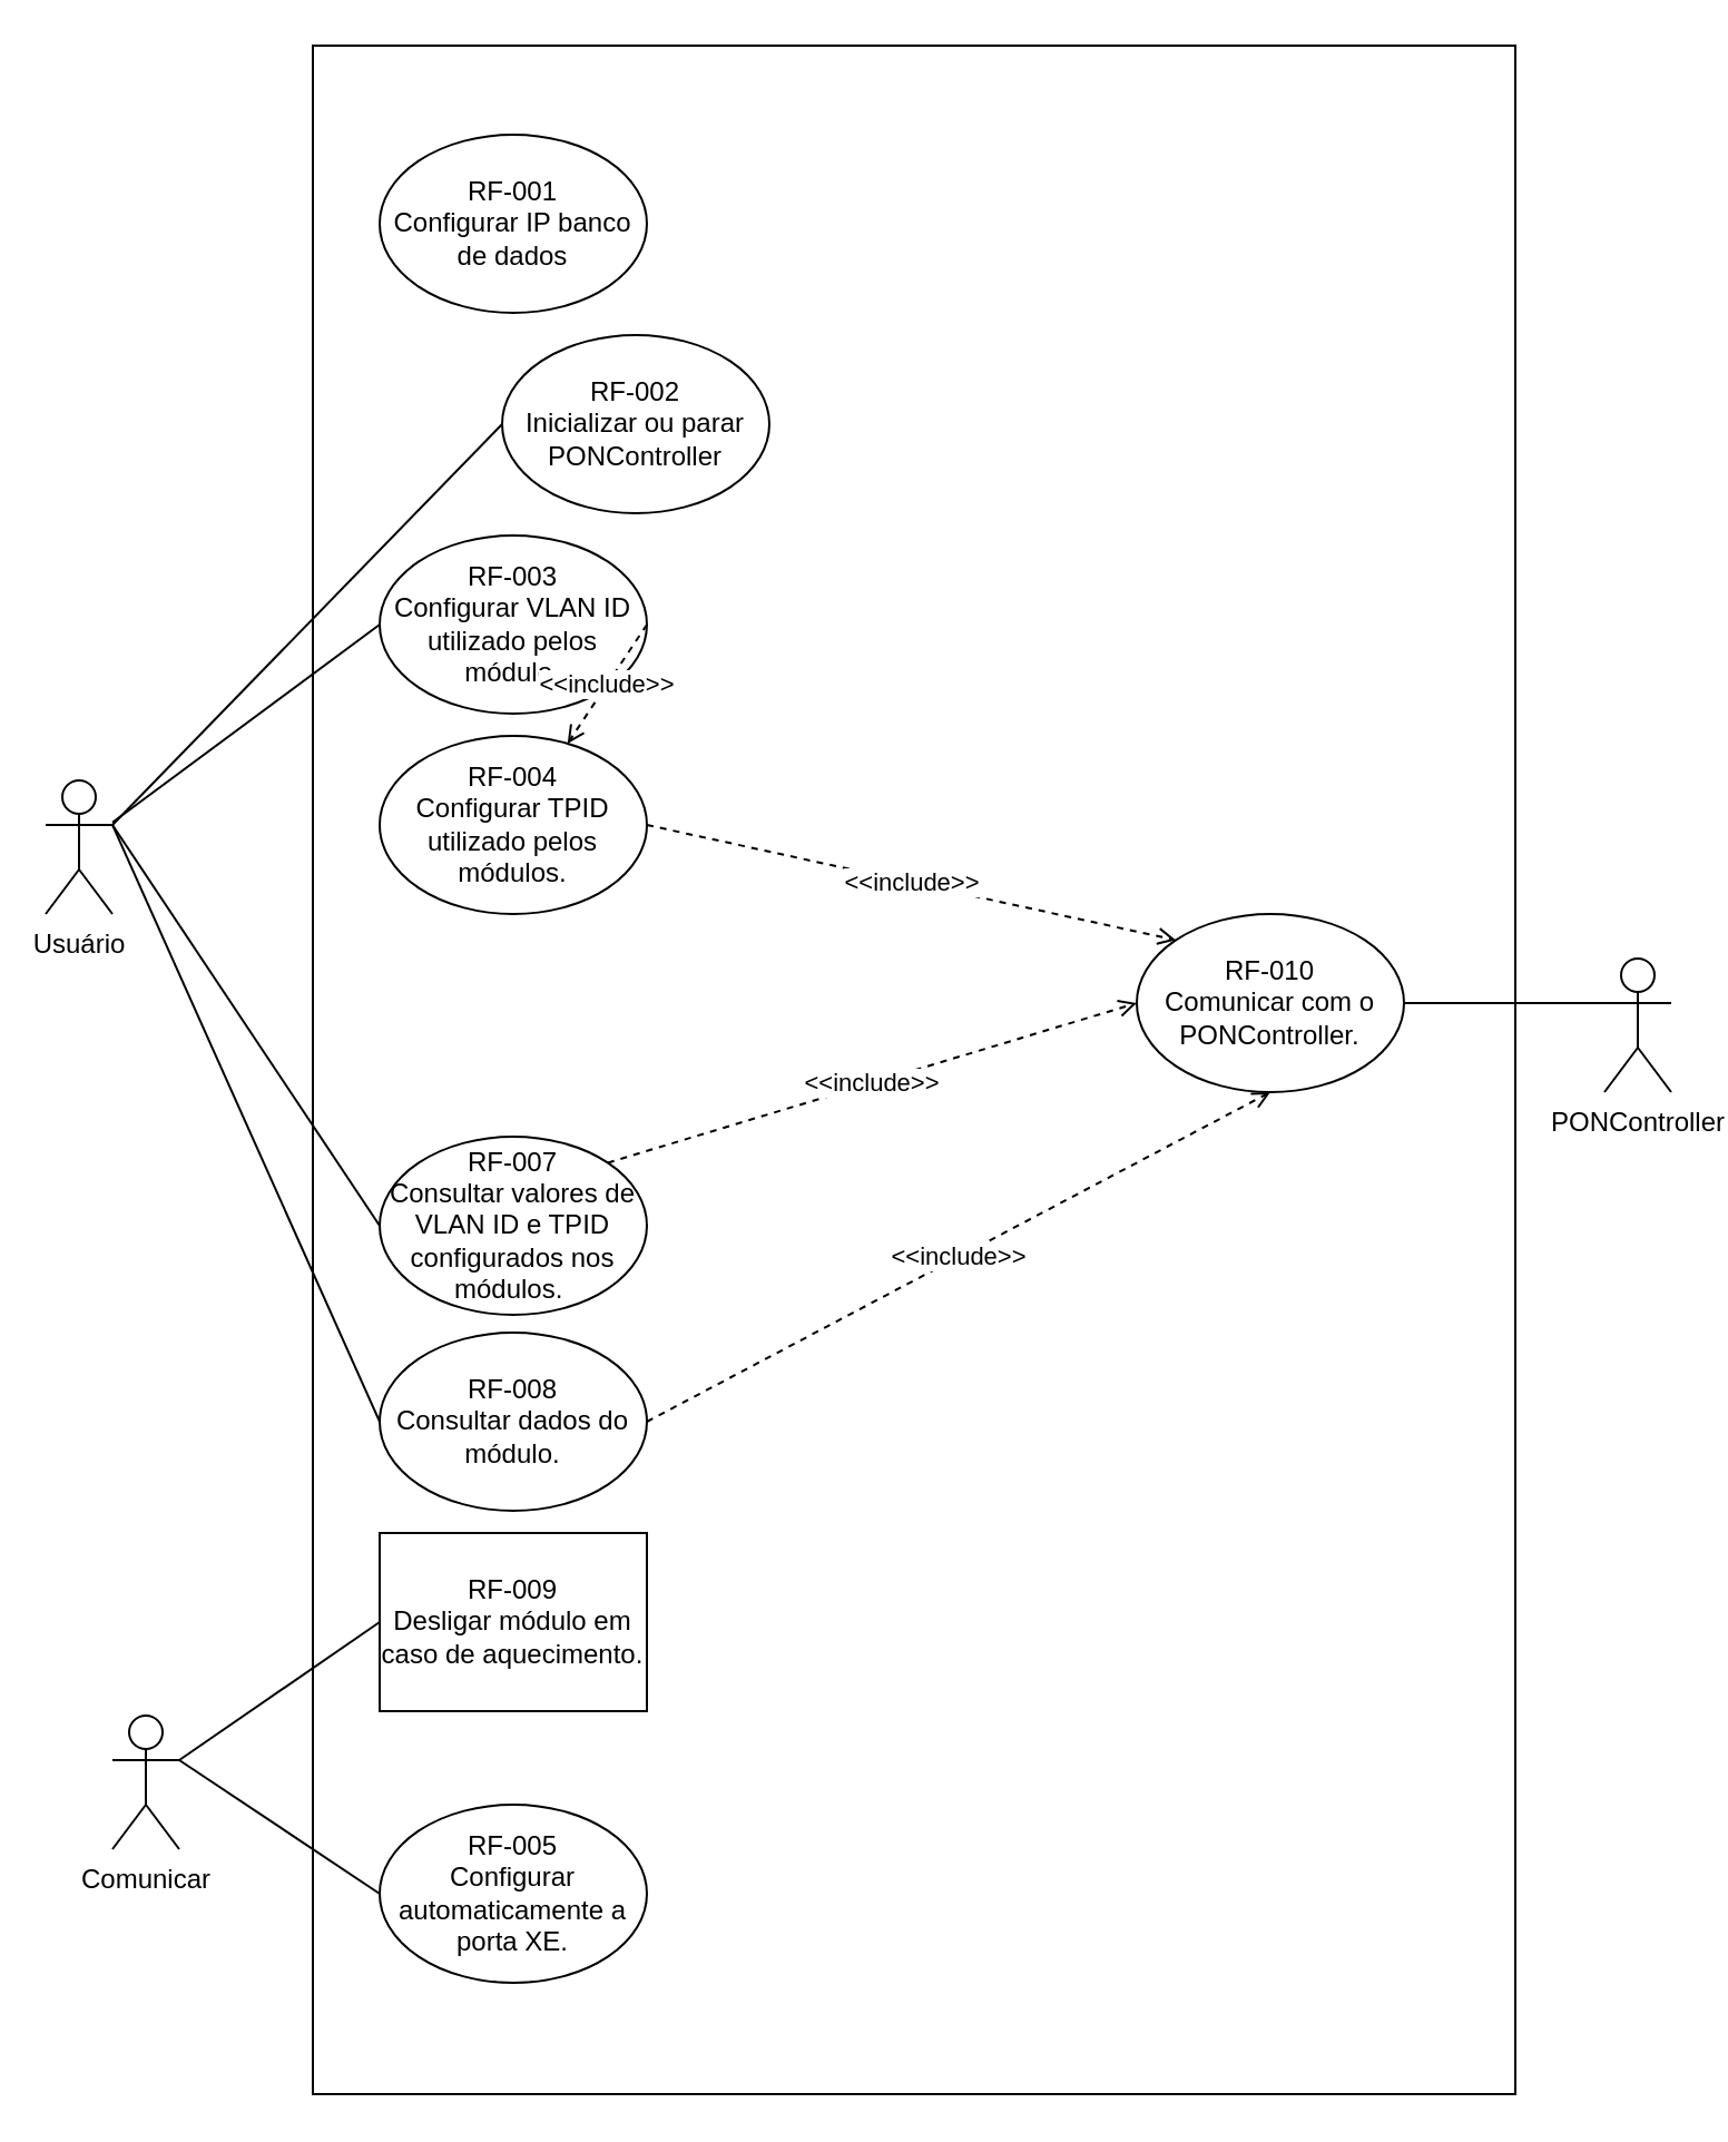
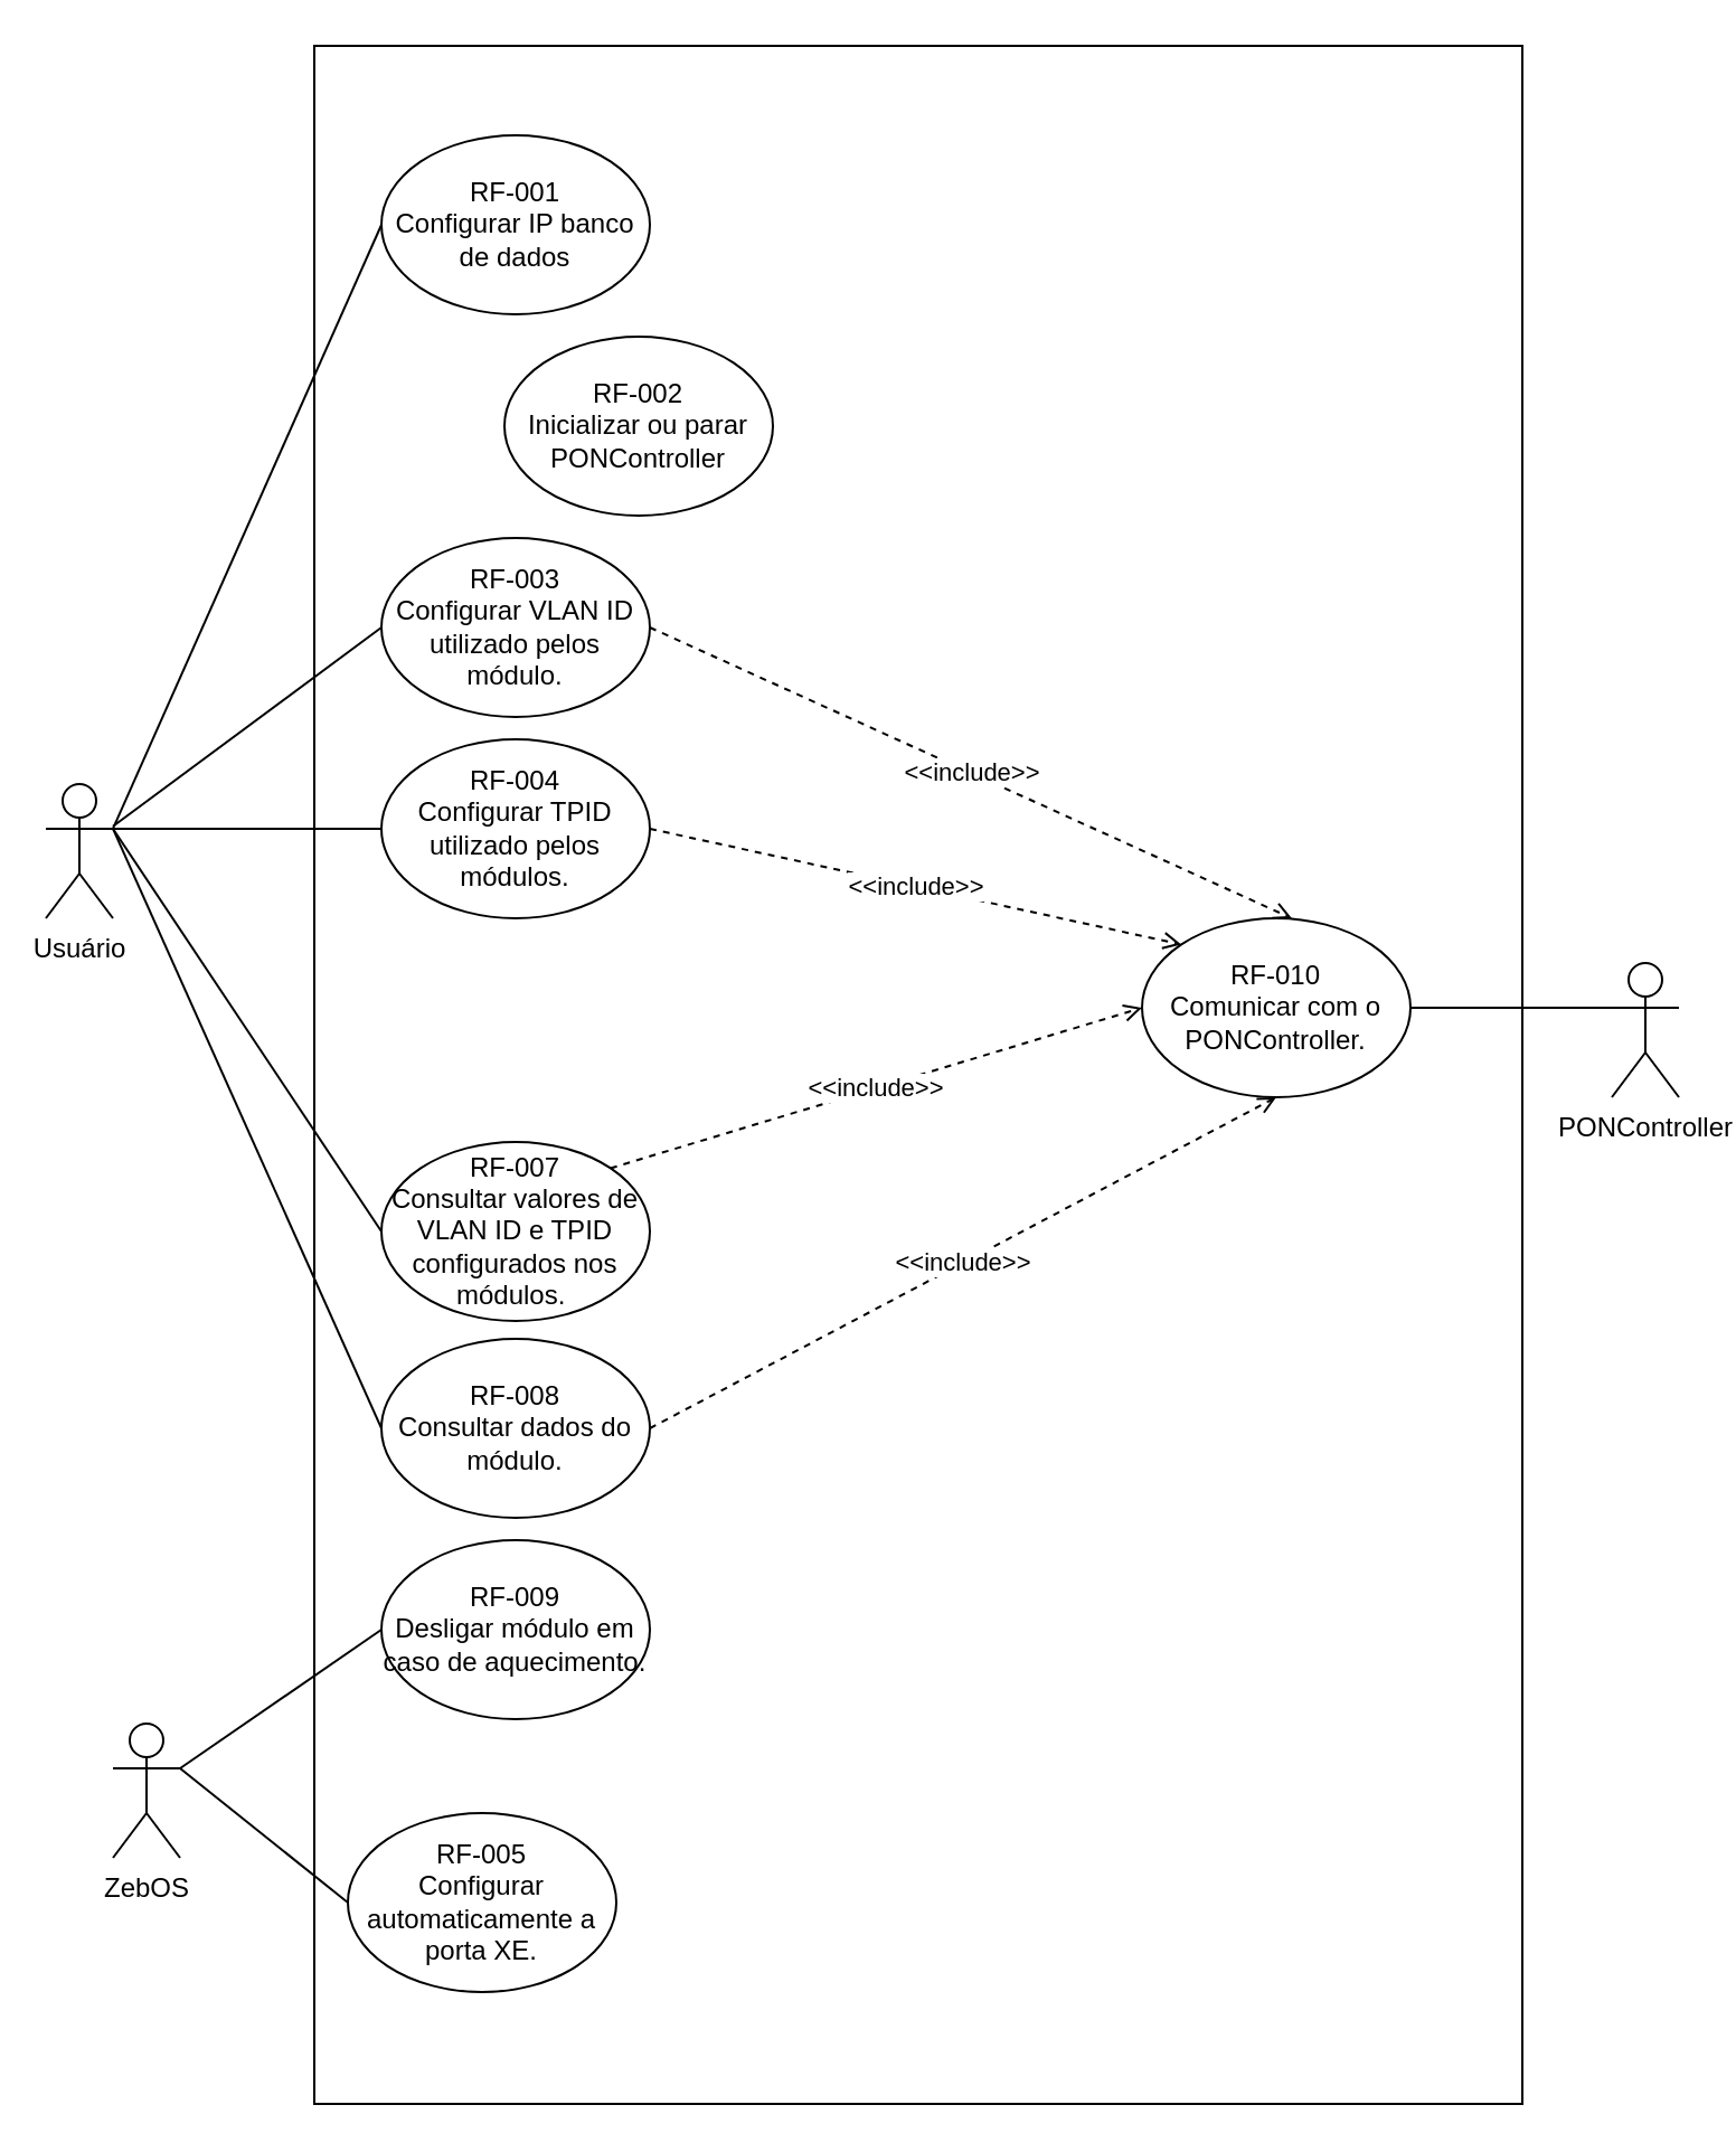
+ <mxCell id="15" value="" style="endArrow=none;html=1;exitX=1;exitY=0.333;exitDx=0;exitDy=0;exitPerimeter=0;entryX=0;entryY=0.5;entryDx=0;entryDy=0;" parent="1" source="3" target="4" edge="1"><mxGeometry width="50" height="50" relative="1" as="geometry"><mxPoint x="380" y="250" as="sourcePoint" /><mxPoint x="430" y="200" as="targetPoint" /></mxGeometry></mxCell>
- <mxCell id="16" value="" style="endArrow=none;html=1;exitX=1;exitY=0.333;exitDx=0;exitDy=0;exitPerimeter=0;entryX=0;entryY=0.5;entryDx=0;entryDy=0;" parent="1" source="3" target="5" edge="1"><mxGeometry width="50" height="50" relative="1" as="geometry"><mxPoint x="380" y="250" as="sourcePoint" /><mxPoint x="430" y="200" as="targetPoint" /></mxGeometry></mxCell>
- <mxCell id="25" value="&amp;lt;&amp;lt;include&amp;gt;&amp;gt;" style="endArrow=open;html=1;dashed=1;endFill=0;exitX=1;exitY=0.5;exitDx=0;exitDy=0;" edge="1" parent="1" source="6" target="7"><mxGeometry width="50" height="50" relative="1" as="geometry"><mxPoint x="472.426" y="431.716" as="sourcePoint" /><mxPoint x="540" y="390" as="targetPoint" /></mxGeometry></mxCell>
+ <mxCell id="25" value="&amp;lt;&amp;lt;include&amp;gt;&amp;gt;" style="endArrow=open;html=1;dashed=1;endFill=0;entryX=0.558;entryY=0;entryDx=0;entryDy=0;exitX=1;exitY=0.5;exitDx=0;exitDy=0;entryPerimeter=0;" edge="1" parent="1" source="6" target="12"><mxGeometry width="50" height="50" relative="1" as="geometry"><mxPoint x="472.426" y="431.716" as="sourcePoint" /><mxPoint x="540" y="390" as="targetPoint" /></mxGeometry></mxCell>
+ <mxCell id="17" value="" style="endArrow=none;html=1;exitX=1;exitY=0.333;exitDx=0;exitDy=0;exitPerimeter=0;entryX=0;entryY=0.5;entryDx=0;entryDy=0;" parent="1" source="3" target="7" edge="1"><mxGeometry width="50" height="50" relative="1" as="geometry"><mxPoint x="380" y="250" as="sourcePoint" /><mxPoint x="430" y="200" as="targetPoint" /></mxGeometry></mxCell>
- <mxCell id="11" value="RF-009&lt;br&gt;Desligar módulo em caso de aquecimento." style="whiteSpace=wrap;html=1;fillColor=none;rounded=0;" parent="1" vertex="1"><mxGeometry x="170" y="688" width="120" height="80" as="geometry" /></mxCell>
+ <mxCell id="11" value="RF-009&lt;br&gt;Desligar módulo em caso de aquecimento." style="ellipse;whiteSpace=wrap;html=1;fillColor=none;" parent="1" vertex="1"><mxGeometry x="170" y="688" width="120" height="80" as="geometry" /></mxCell>
- <mxCell id="14" value="Comunicar" style="shape=umlActor;verticalLabelPosition=bottom;verticalAlign=top;html=1;outlineConnect=0;fillColor=none;" parent="1" vertex="1"><mxGeometry x="50" y="770" width="30" height="60" as="geometry" /></mxCell>
+ <mxCell id="14" value="ZebOS" style="shape=umlActor;verticalLabelPosition=bottom;verticalAlign=top;html=1;outlineConnect=0;fillColor=none;" parent="1" vertex="1"><mxGeometry x="50" y="770" width="30" height="60" as="geometry" /></mxCell>
- <mxCell id="8" value="RF-005&lt;br&gt;Configurar automaticamente a porta XE." style="ellipse;whiteSpace=wrap;html=1;fillColor=none;" parent="1" vertex="1"><mxGeometry x="170" y="810" width="120" height="80" as="geometry" /></mxCell>
+ <mxCell id="8" value="RF-005&lt;br&gt;Configurar automaticamente a porta XE." style="ellipse;whiteSpace=wrap;html=1;fillColor=none;" parent="1" vertex="1"><mxGeometry x="155" y="810" width="120" height="80" as="geometry" /></mxCell>
